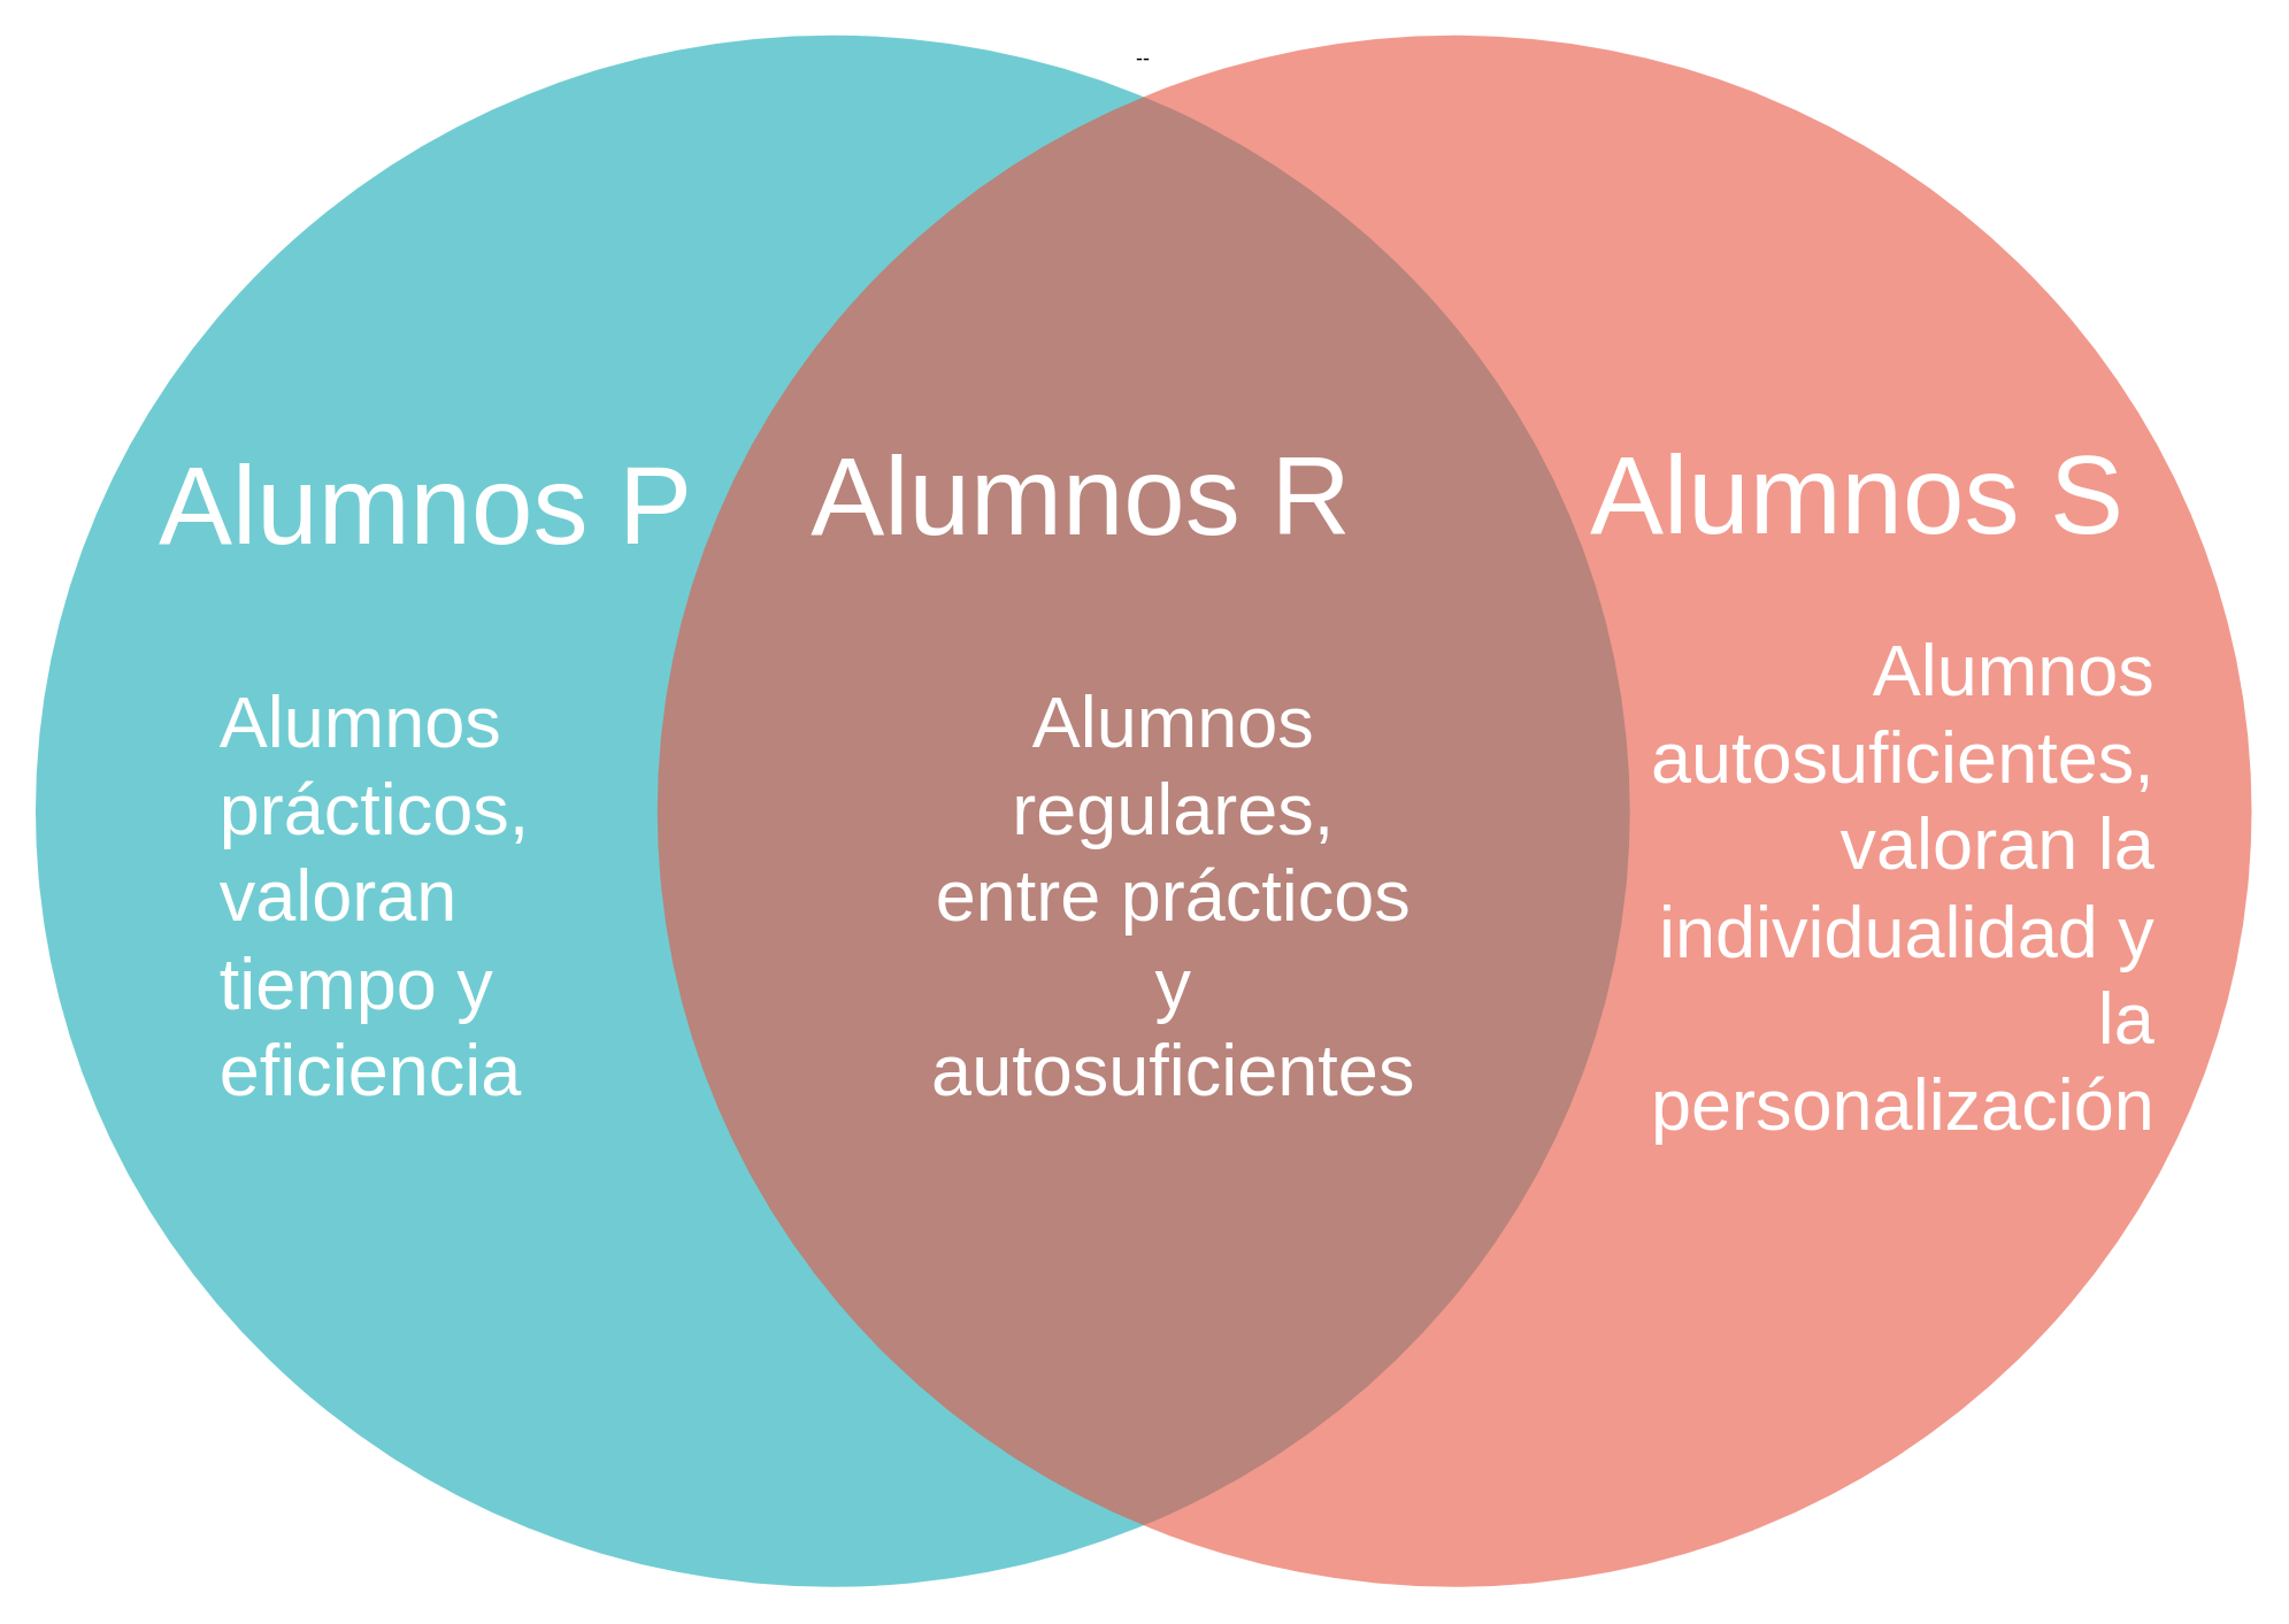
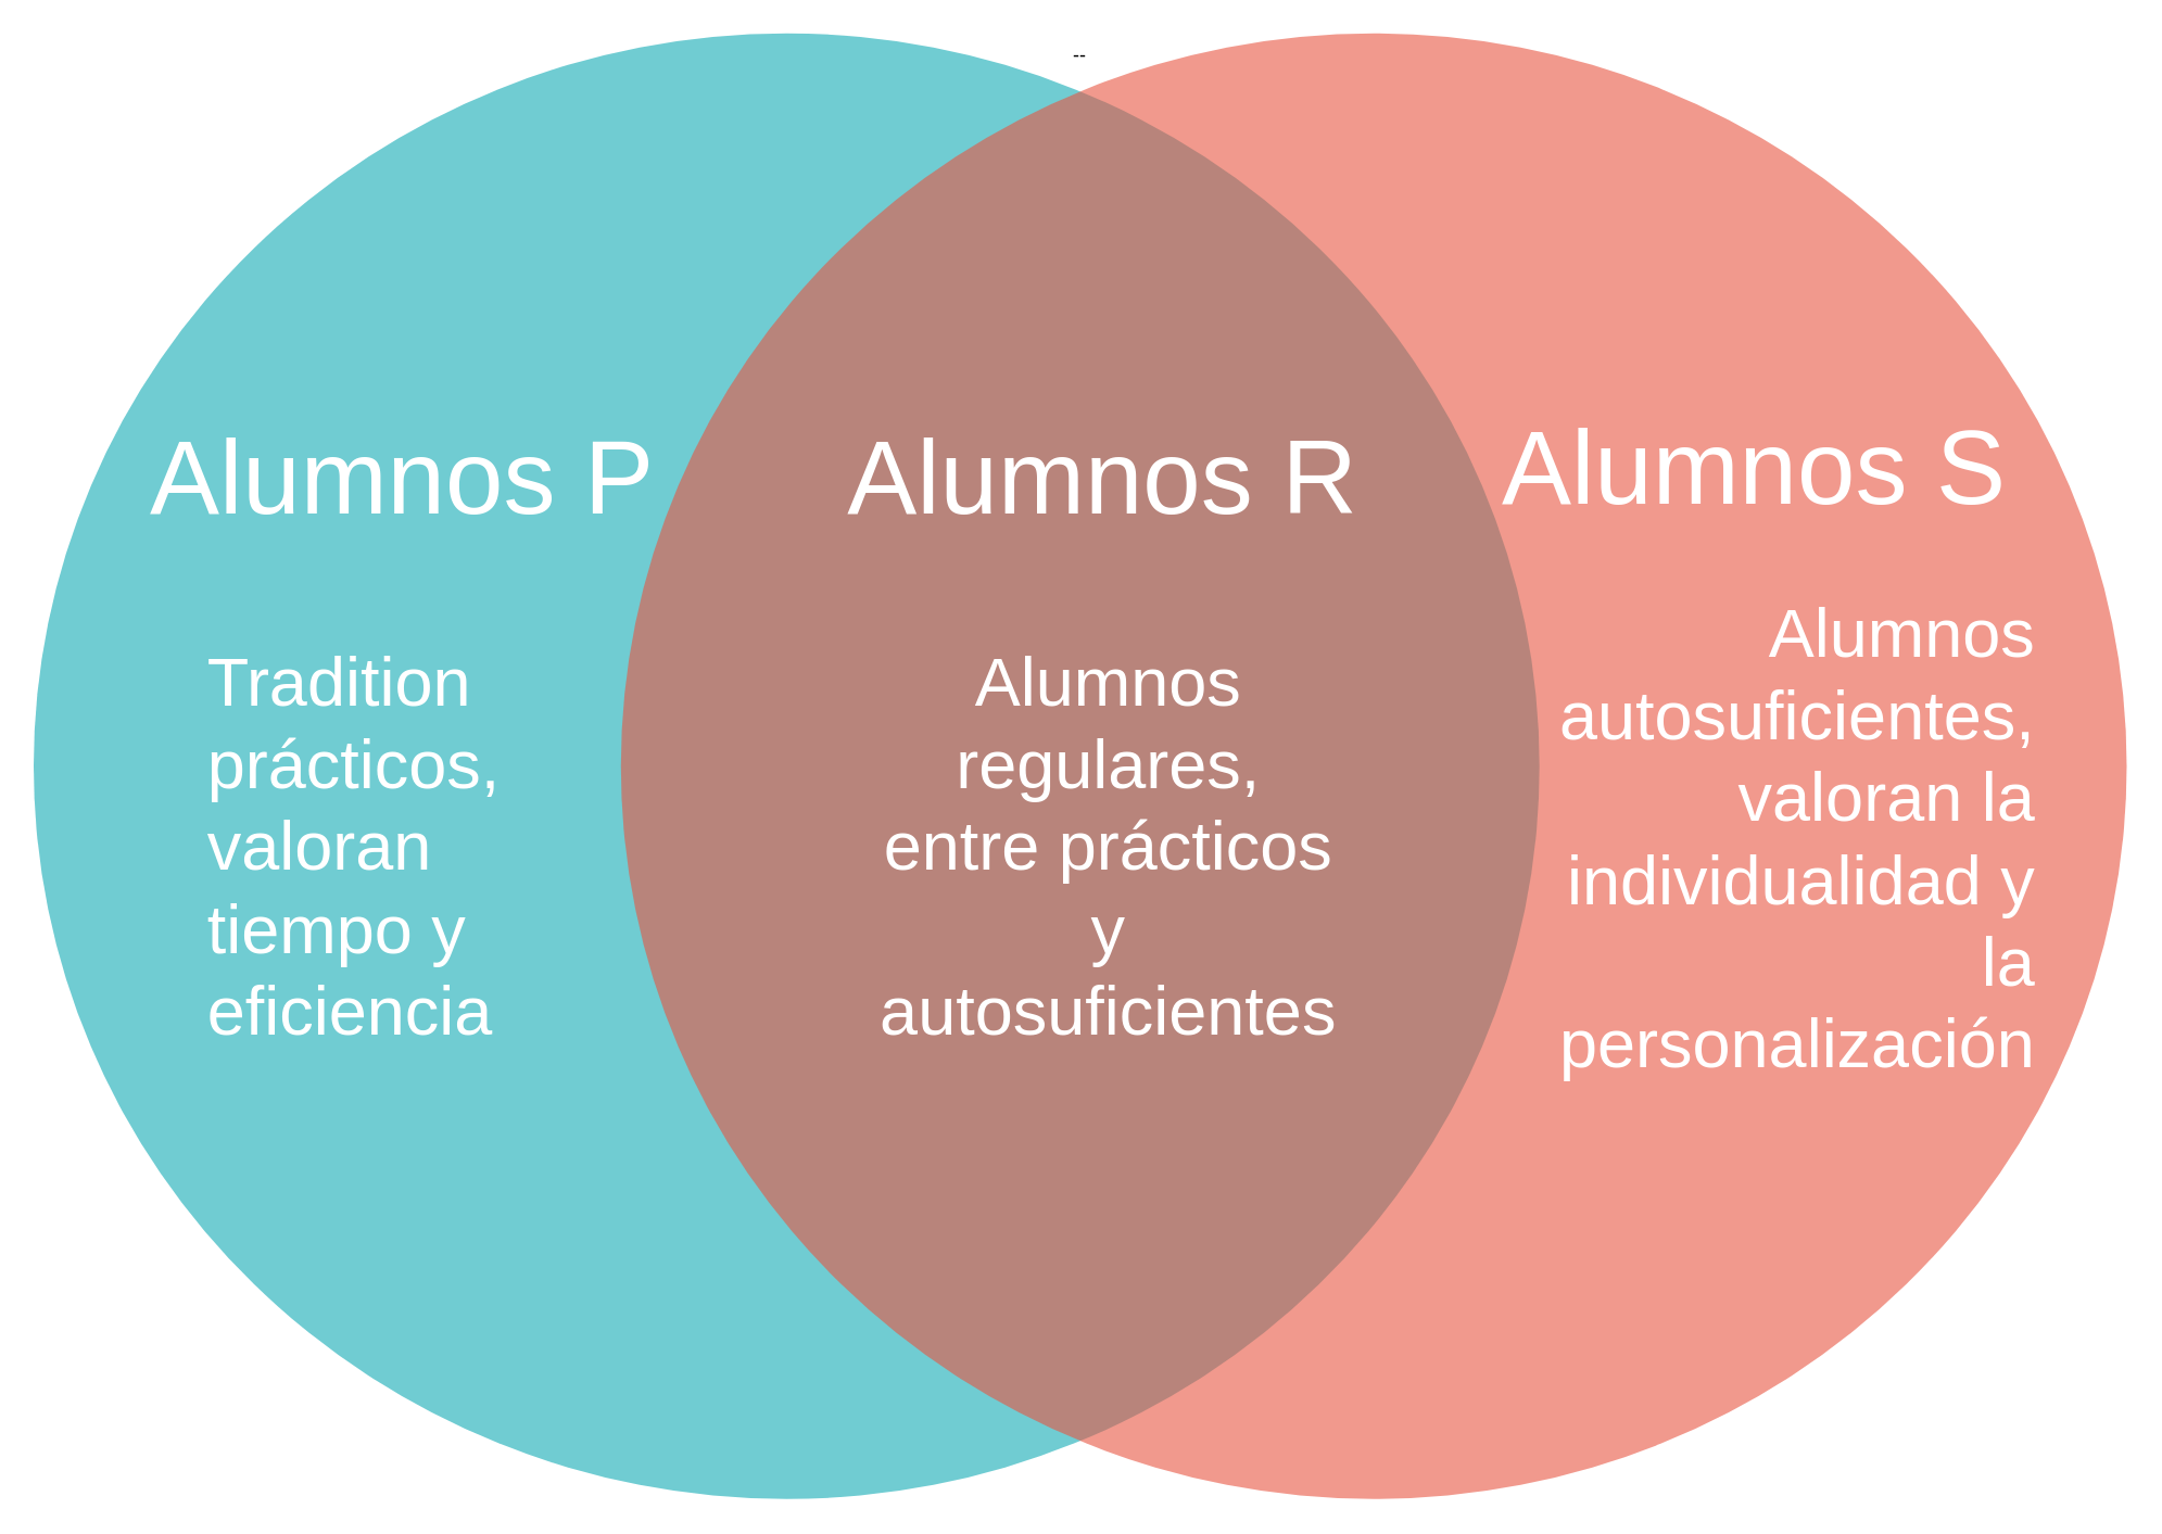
- <mxCell id="8" value="Alumnos R" style="text;fontSize=64;align=center;verticalAlign=middle;html=1;fontColor=#FFFFFF;" parent="3" vertex="1"><mxGeometry x="430.003" y="205" width="351.295" height="126.0" as="geometry" /></mxCell>
+ <mxCell id="8" value="Alumnos R" style="text;fontSize=64;align=center;verticalAlign=middle;html=1;fontColor=#FFFFFF;" parent="3" vertex="1"><mxGeometry x="480.003" y="210" width="351.295" height="126.0" as="geometry" /></mxCell>
- <mxCell id="9" value="&lt;p style=&quot;line-height: 120% ; font-size: 42px&quot; align=&quot;left&quot;&gt;&lt;font style=&quot;font-size: 42px&quot;&gt;Alumnos prácticos, valoran tiempo y eficiencia&lt;br&gt;&lt;/font&gt;&lt;/p&gt;" style="text;html=1;strokeColor=none;fillColor=none;align=center;verticalAlign=middle;whiteSpace=wrap;rounded=0;fontSize=64;fontColor=#FFFFFF;" parent="3" vertex="1"><mxGeometry x="105.65" y="340" width="240" height="320" as="geometry" /></mxCell>
+ <mxCell id="9" value="&lt;p style=&quot;line-height: 120% ; font-size: 42px&quot; align=&quot;left&quot;&gt;&lt;font style=&quot;font-size: 42px&quot;&gt;Tradition prácticos, valoran tiempo y eficiencia&lt;br&gt;&lt;/font&gt;&lt;/p&gt;" style="text;html=1;strokeColor=none;fillColor=none;align=center;verticalAlign=middle;whiteSpace=wrap;rounded=0;fontSize=64;fontColor=#FFFFFF;" parent="3" vertex="1"><mxGeometry x="105.65" y="340" width="240" height="320" as="geometry" /></mxCell>
